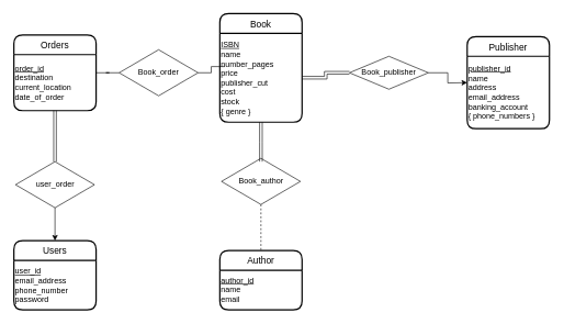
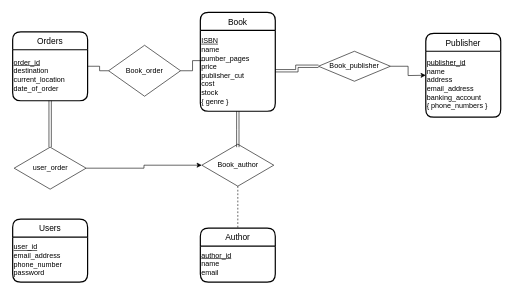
- <mxCell id="18" value="Book_order" style="shape=rhombus;perimeter=rhombusPerimeter;whiteSpace=wrap;html=1;align=center;fillColor=none;" parent="1" vertex="1"><mxGeometry x="180" y="75" width="120" height="70" as="geometry" /></mxCell>
+ <mxCell id="18" value="Book_order" style="shape=rhombus;perimeter=rhombusPerimeter;whiteSpace=wrap;html=1;align=center;fillColor=none;" parent="1" vertex="1"><mxGeometry x="180" y="75" width="120" height="85" as="geometry" /></mxCell>
- <mxCell id="21" style="edgeStyle=orthogonalEdgeStyle;rounded=0;orthogonalLoop=1;jettySize=auto;html=1;entryX=0.5;entryY=0;entryDx=0;entryDy=0;endArrow=classic;endFill=1;" parent="1" source="22" target="19" edge="1"><mxGeometry relative="1" as="geometry" /></mxCell>
+ <mxCell id="21" style="edgeStyle=orthogonalEdgeStyle;rounded=0;orthogonalLoop=1;jettySize=auto;html=1;endArrow=classic;endFill=1;" parent="1" source="22" target="12" edge="1"><mxGeometry relative="1" as="geometry" /></mxCell>
